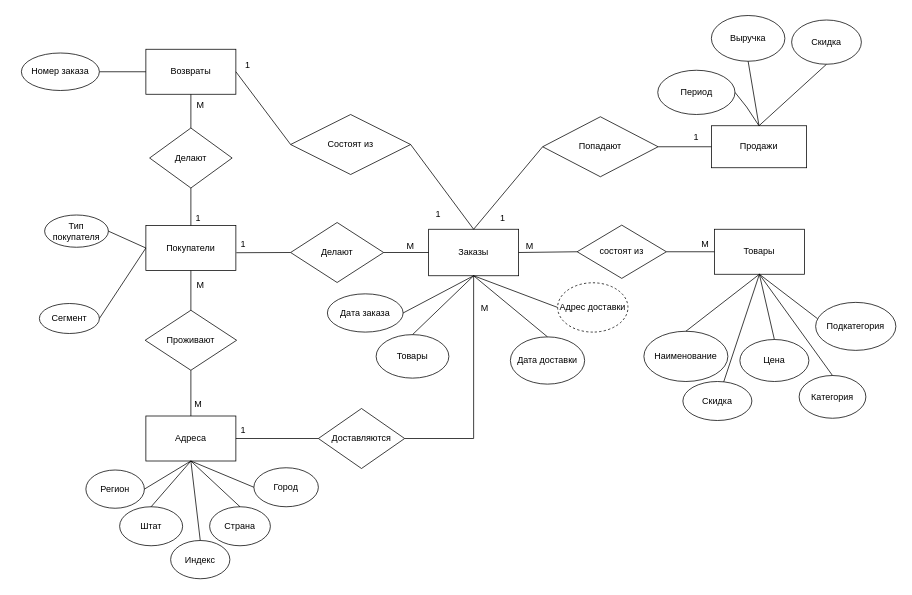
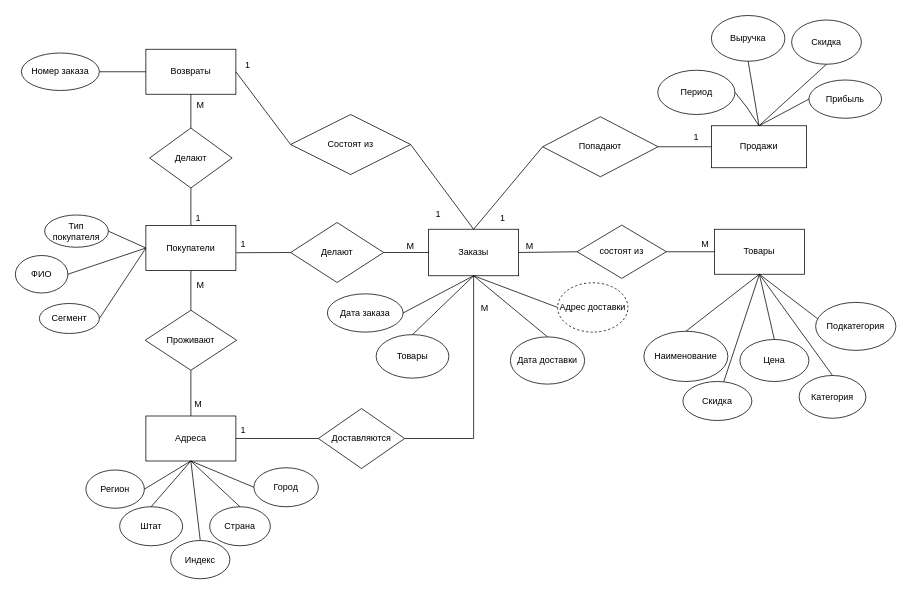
+ <mxCell id="76" value="Прибыль" style="ellipse;whiteSpace=wrap;html=1;" parent="1" vertex="1"><mxGeometry x="1078" y="106" width="97" height="51" as="geometry" /></mxCell>
+ <mxCell id="78" value="" style="endArrow=none;html=1;rounded=0;entryX=0;entryY=0.5;entryDx=0;entryDy=0;exitX=0.5;exitY=0;exitDx=0;exitDy=0;" parent="1" source="56" target="76" edge="1"><mxGeometry width="50" height="50" relative="1" as="geometry"><mxPoint x="1013" y="128" as="sourcePoint" /><mxPoint x="1063" y="78" as="targetPoint" /></mxGeometry></mxCell>
+ <mxCell id="9" value="" style="endArrow=none;html=1;rounded=0;exitX=1;exitY=0.5;exitDx=0;exitDy=0;entryX=0;entryY=0.5;entryDx=0;entryDy=0;" parent="1" source="2" target="4" edge="1"><mxGeometry width="50" height="50" relative="1" as="geometry"><mxPoint x="294" y="336" as="sourcePoint" /><mxPoint x="194" y="256" as="targetPoint" /></mxGeometry></mxCell>
+ <mxCell id="2" value="ФИО" style="ellipse;whiteSpace=wrap;html=1;" parent="1" vertex="1"><mxGeometry x="20" y="340" width="70" height="50" as="geometry" /></mxCell>
